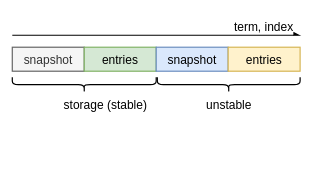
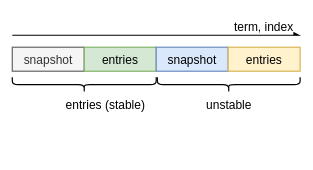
- <mxCell id="8" value="storage (stable)" style="text;html=1;align=center;verticalAlign=middle;resizable=0;points=[];autosize=1;fontSize=20;" parent="1" vertex="1"><mxGeometry x="100" y="158" width="150" height="30" as="geometry" /></mxCell>
+ <mxCell id="8" value="entries (stable)" style="text;html=1;align=center;verticalAlign=middle;resizable=0;points=[];autosize=1;fontSize=20;" parent="1" vertex="1"><mxGeometry x="100" y="158" width="150" height="30" as="geometry" /></mxCell>
